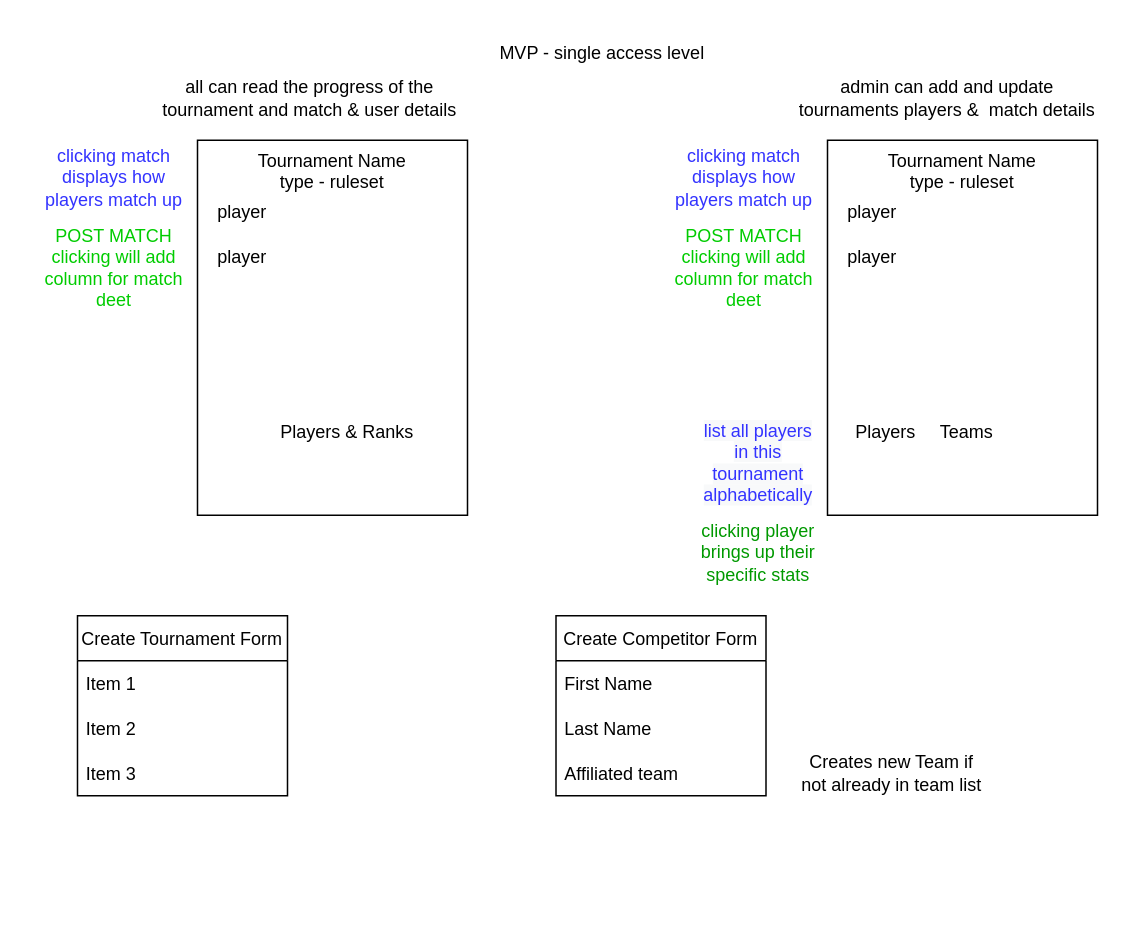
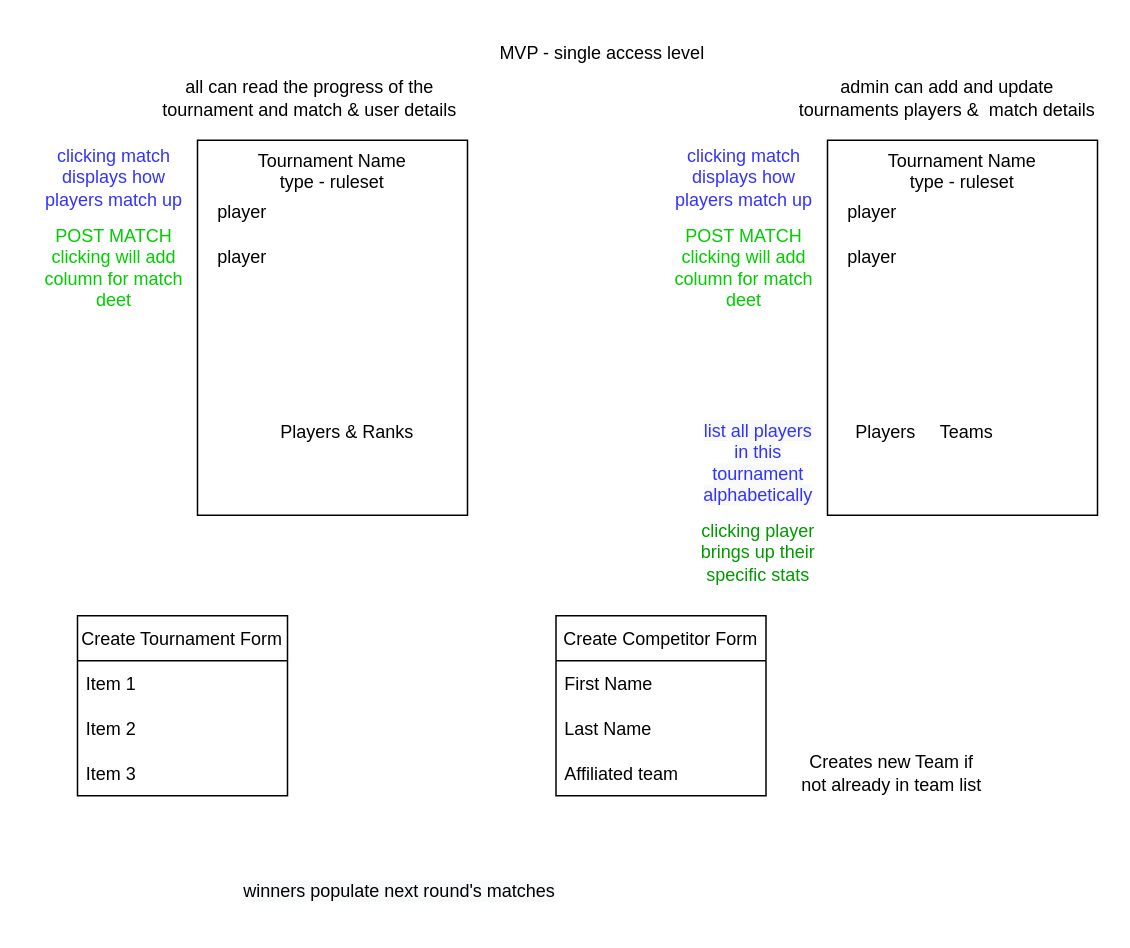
+ <mxCell id="31" value="&lt;span style=&quot;color: rgb(0, 0, 0); font-family: helvetica; font-size: 12px; font-style: normal; font-weight: 400; letter-spacing: normal; text-align: center; text-indent: 0px; text-transform: none; word-spacing: 0px; background-color: rgb(248, 249, 250); display: inline; float: none;&quot;&gt;winners populate next round's matches&lt;/span&gt;" style="text;whiteSpace=wrap;html=1;" parent="1" vertex="1"><mxGeometry x="160" y="580" width="230" height="30" as="geometry" /></mxCell>
